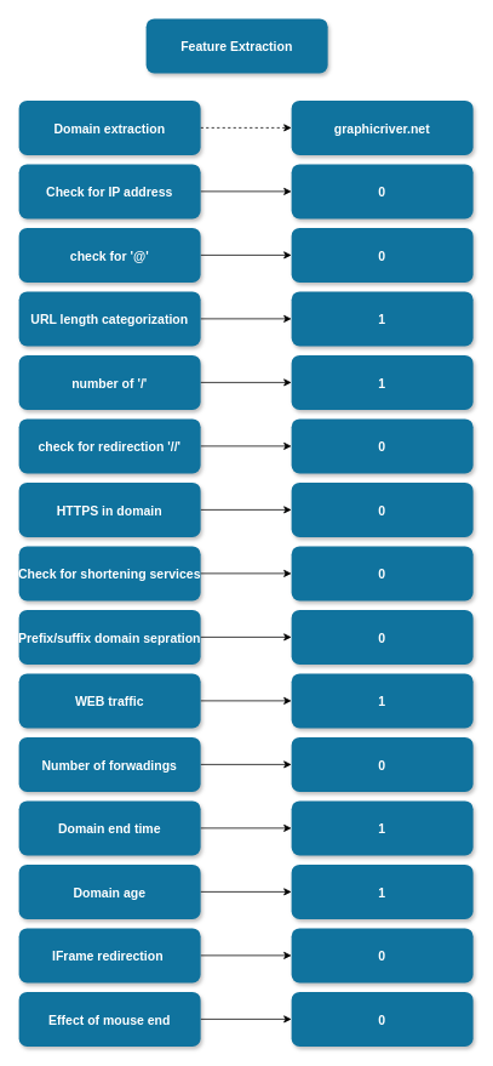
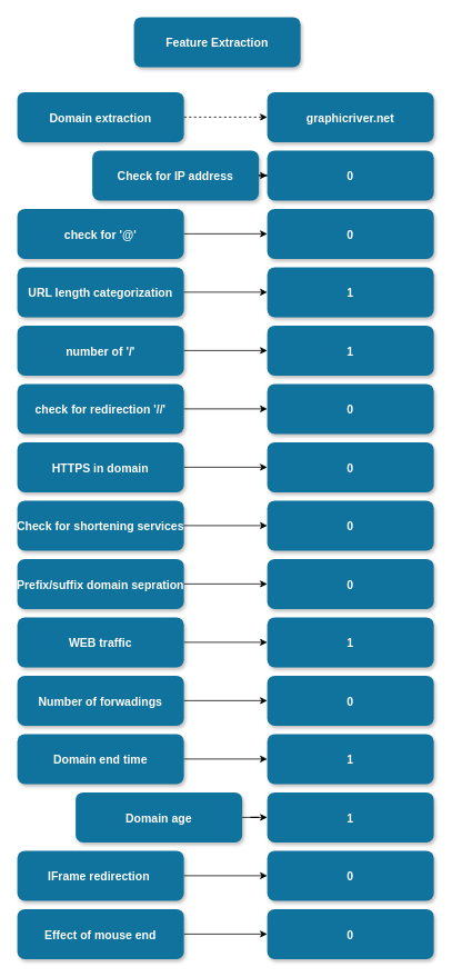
- <mxCell id="6" value="Check for IP address" style="rounded=1;fillColor=#10739E;strokeColor=none;shadow=1;gradientColor=none;fontStyle=1;fontColor=#FFFFFF;fontSize=14;" parent="1" vertex="1"><mxGeometry x="20" y="180" width="200" height="60" as="geometry" /></mxCell>
+ <mxCell id="6" value="Check for IP address" style="rounded=1;fillColor=#10739E;strokeColor=none;shadow=1;gradientColor=none;fontStyle=1;fontColor=#FFFFFF;fontSize=14;" parent="1" vertex="1"><mxGeometry x="110" y="180" width="200" height="60" as="geometry" /></mxCell>
- <mxCell id="26" value="Domain age" style="rounded=1;fillColor=#10739E;strokeColor=none;shadow=1;gradientColor=none;fontStyle=1;fontColor=#FFFFFF;fontSize=14;" vertex="1" parent="1"><mxGeometry x="20" y="950" width="200" height="60" as="geometry" /></mxCell>
+ <mxCell id="26" value="Domain age" style="rounded=1;fillColor=#10739E;strokeColor=none;shadow=1;gradientColor=none;fontStyle=1;fontColor=#FFFFFF;fontSize=14;" vertex="1" parent="1"><mxGeometry x="90" y="950" width="200" height="60" as="geometry" /></mxCell>
